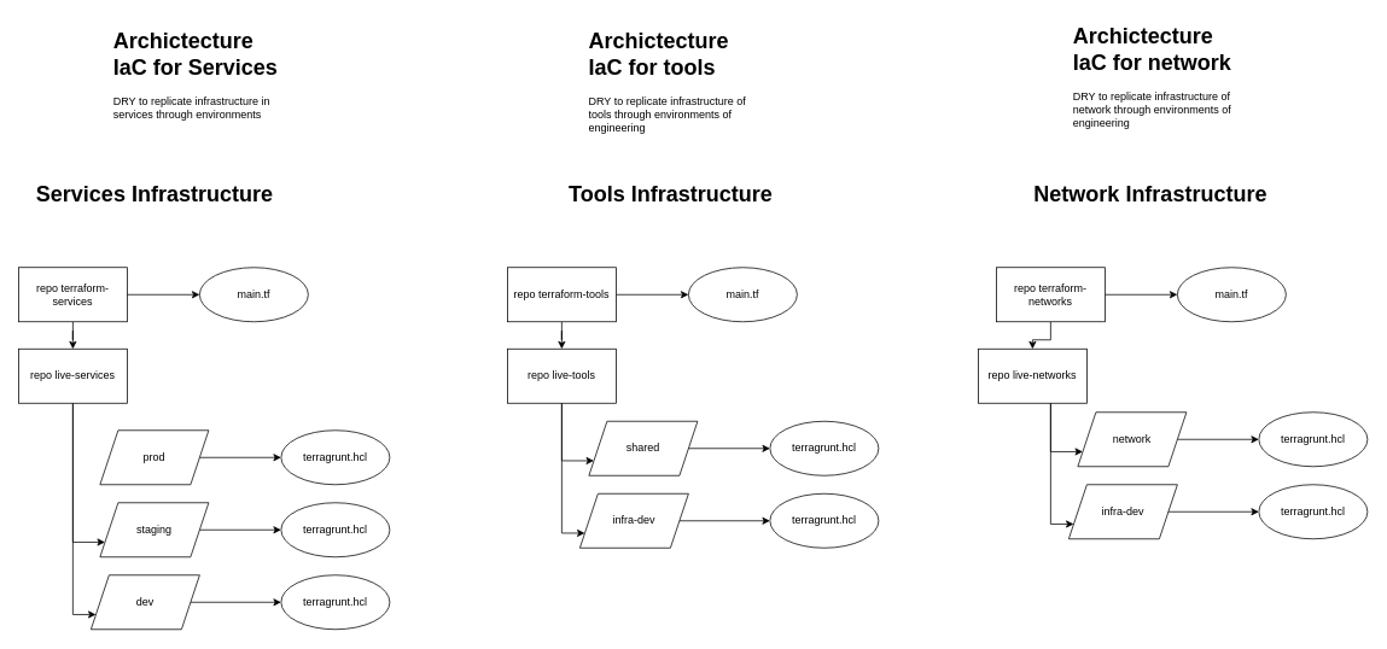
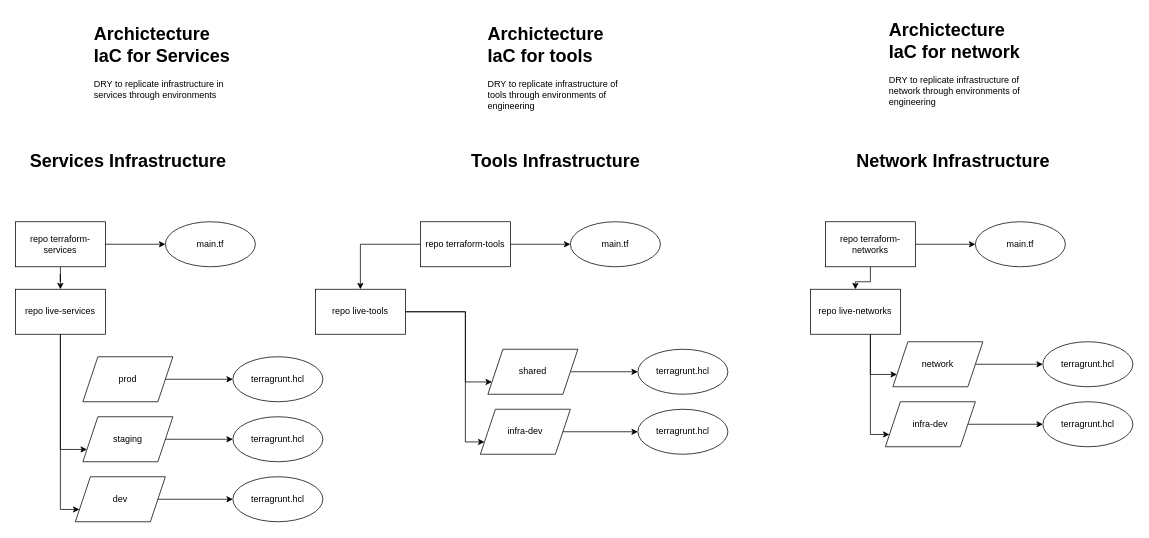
- <mxCell id="23" value="repo live-tools" style="whiteSpace=wrap;html=1;rounded=0;" vertex="1" parent="1"><mxGeometry x="560" y="385" width="120" height="60" as="geometry" /></mxCell>
+ <mxCell id="23" value="repo live-tools" style="whiteSpace=wrap;html=1;rounded=0;" vertex="1" parent="1"><mxGeometry x="420" y="385" width="120" height="60" as="geometry" /></mxCell>
